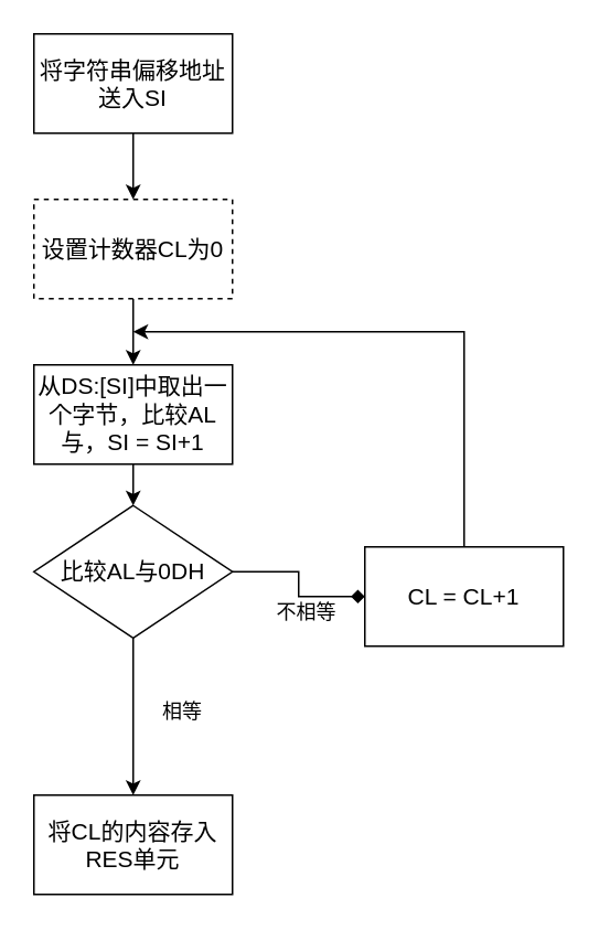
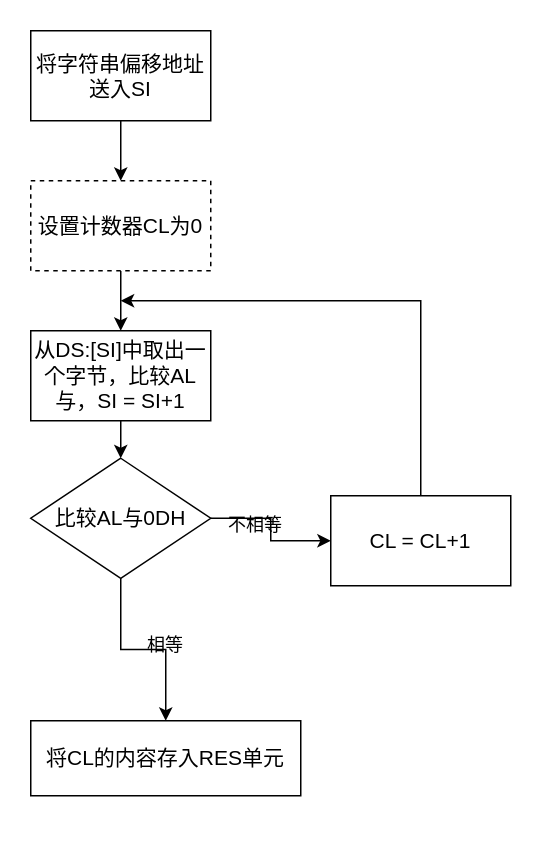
- <mxCell id="8" value="" style="edgeStyle=orthogonalEdgeStyle;rounded=0;orthogonalLoop=1;jettySize=auto;html=1;entryX=0;entryY=0.5;entryDx=0;entryDy=0;endArrow=diamond;" edge="1" parent="1" source="10" target="12"><mxGeometry relative="1" as="geometry"><mxPoint x="220" y="360" as="targetPoint" /></mxGeometry></mxCell>
+ <mxCell id="8" value="" style="edgeStyle=orthogonalEdgeStyle;rounded=0;orthogonalLoop=1;jettySize=auto;html=1;entryX=0;entryY=0.5;entryDx=0;entryDy=0;" edge="1" parent="1" source="10" target="12"><mxGeometry relative="1" as="geometry"><mxPoint x="220" y="360" as="targetPoint" /></mxGeometry></mxCell>
- <mxCell id="13" value="不相等" style="text;html=1;strokeColor=none;fillColor=none;align=center;verticalAlign=middle;whiteSpace=wrap;rounded=0;" vertex="1" parent="1"><mxGeometry x="165" y="360" width="40" height="20" as="geometry" /></mxCell>
+ <mxCell id="13" value="不相等" style="text;html=1;strokeColor=none;fillColor=none;align=center;verticalAlign=middle;whiteSpace=wrap;rounded=0;" vertex="1" parent="1"><mxGeometry x="150" y="340" width="40" height="20" as="geometry" /></mxCell>
- <mxCell id="14" value="&lt;span style=&quot;font-size: 14px&quot;&gt;将CL的内容存入RES单元&lt;/span&gt;" style="rounded=0;whiteSpace=wrap;html=1;" vertex="1" parent="1"><mxGeometry x="20" y="480" width="120" height="60" as="geometry" /></mxCell>
+ <mxCell id="14" value="&lt;span style=&quot;font-size: 14px&quot;&gt;将CL的内容存入RES单元&lt;/span&gt;" style="rounded=0;whiteSpace=wrap;html=1;" vertex="1" parent="1"><mxGeometry x="20" y="480" width="180" height="50" as="geometry" /></mxCell>
